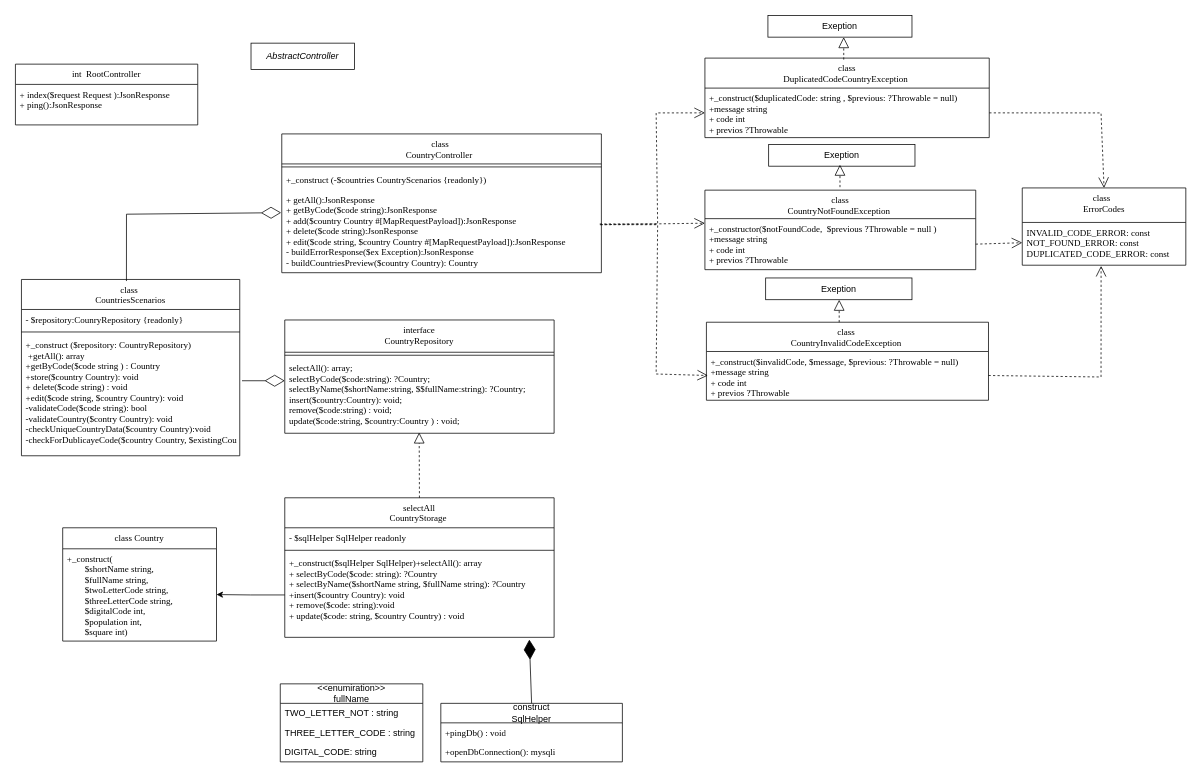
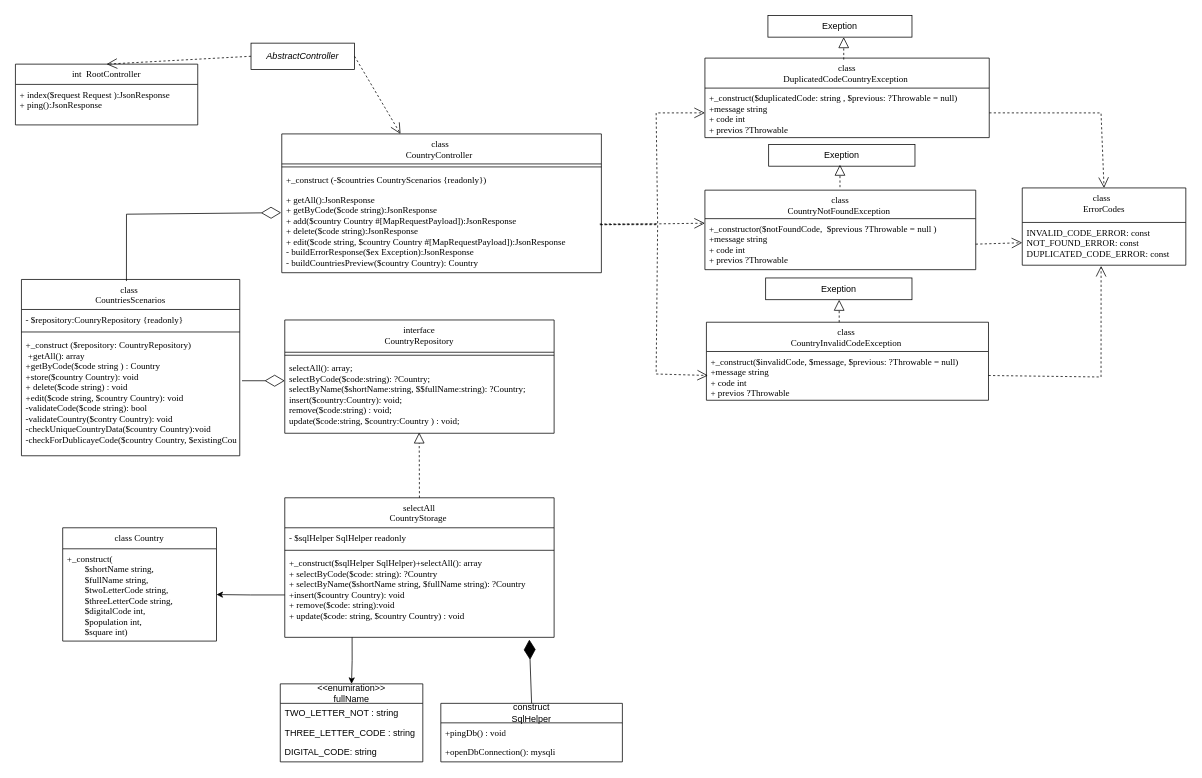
+ <mxCell id="12" value="" style="endArrow=open;endSize=12;dashed=1;html=1;rounded=0;exitX=0;exitY=0.5;exitDx=0;exitDy=0;entryX=0.5;entryY=0;entryDx=0;entryDy=0;" parent="1" source="8" target="10" edge="1"><mxGeometry width="160" relative="1" as="geometry"><mxPoint x="638" y="-11.5" as="sourcePoint" /><mxPoint x="890" y="71" as="targetPoint" /><Array as="points" /></mxGeometry></mxCell>
+ <mxCell id="9" value="" style="endArrow=open;endSize=12;dashed=1;html=1;rounded=0;exitX=1;exitY=0.5;exitDx=0;exitDy=0;" parent="1" source="8" target="4" edge="1"><mxGeometry width="160" relative="1" as="geometry"><mxPoint x="508.5" y="5" as="sourcePoint" /><mxPoint x="458" y="231" as="targetPoint" /><Array as="points" /></mxGeometry></mxCell>
+ <mxCell id="28" style="edgeStyle=orthogonalEdgeStyle;rounded=0;orthogonalLoop=1;jettySize=auto;html=1;entryX=0.5;entryY=0;entryDx=0;entryDy=0;exitX=0.25;exitY=1;exitDx=0;exitDy=0;" parent="1" source="29" target="36" edge="1"><mxGeometry relative="1" as="geometry" /></mxCell>
